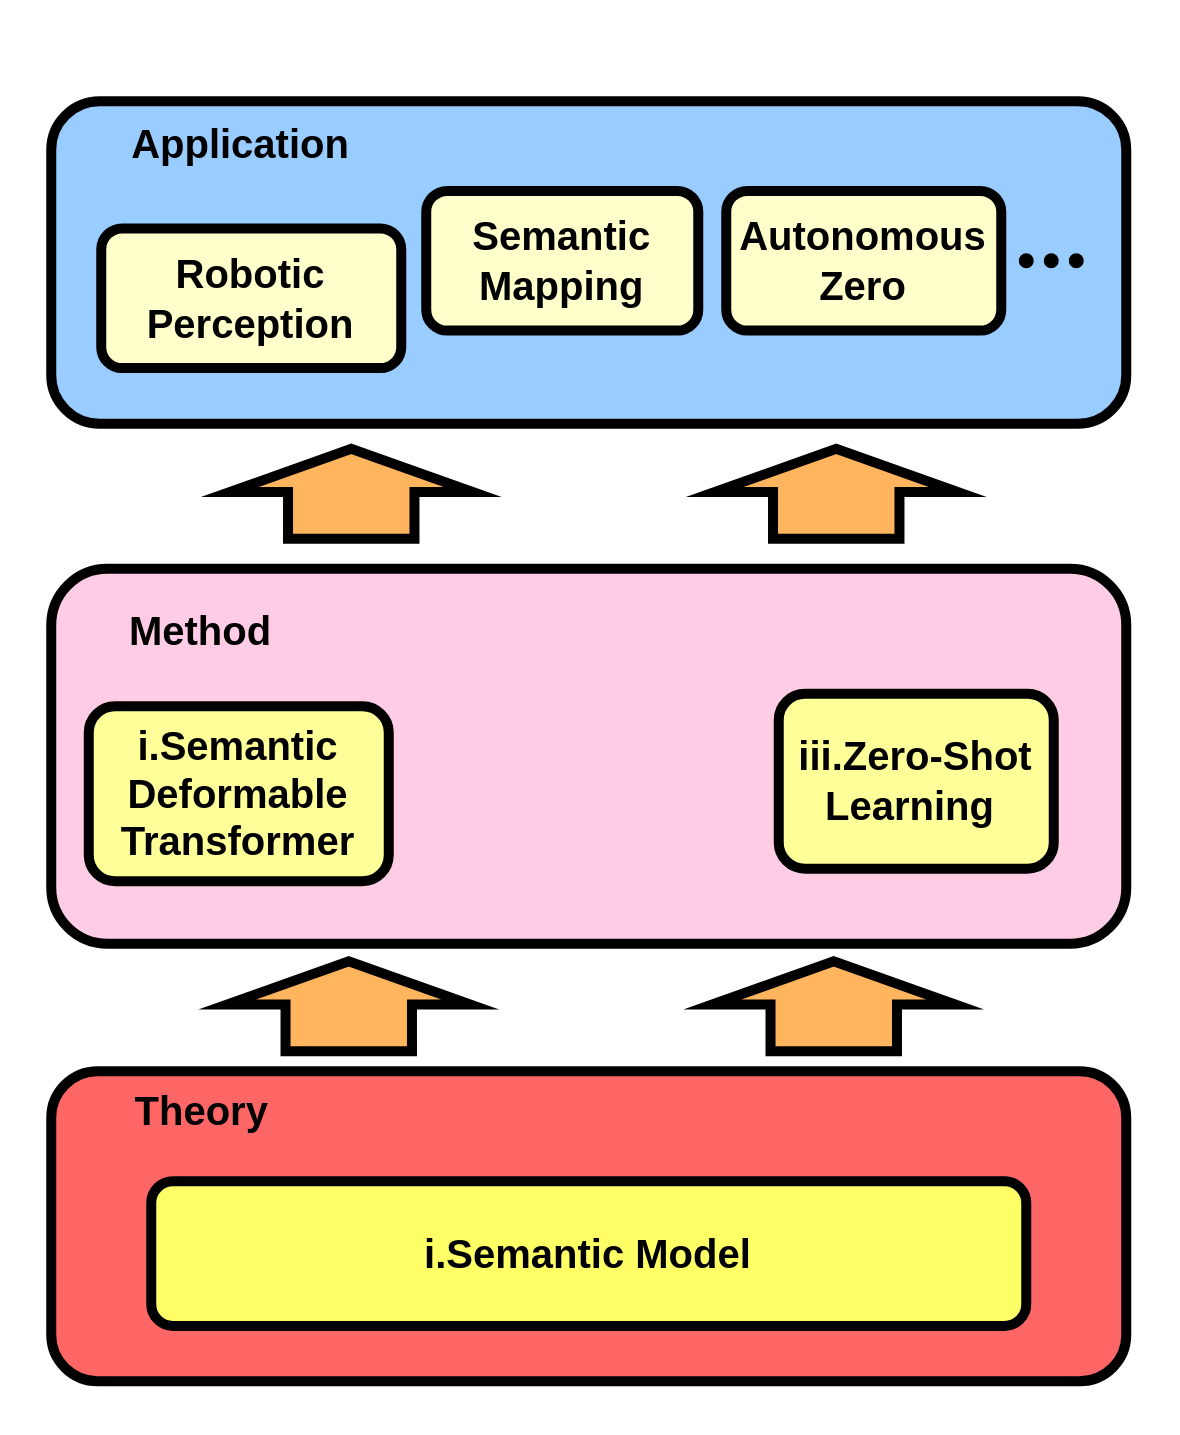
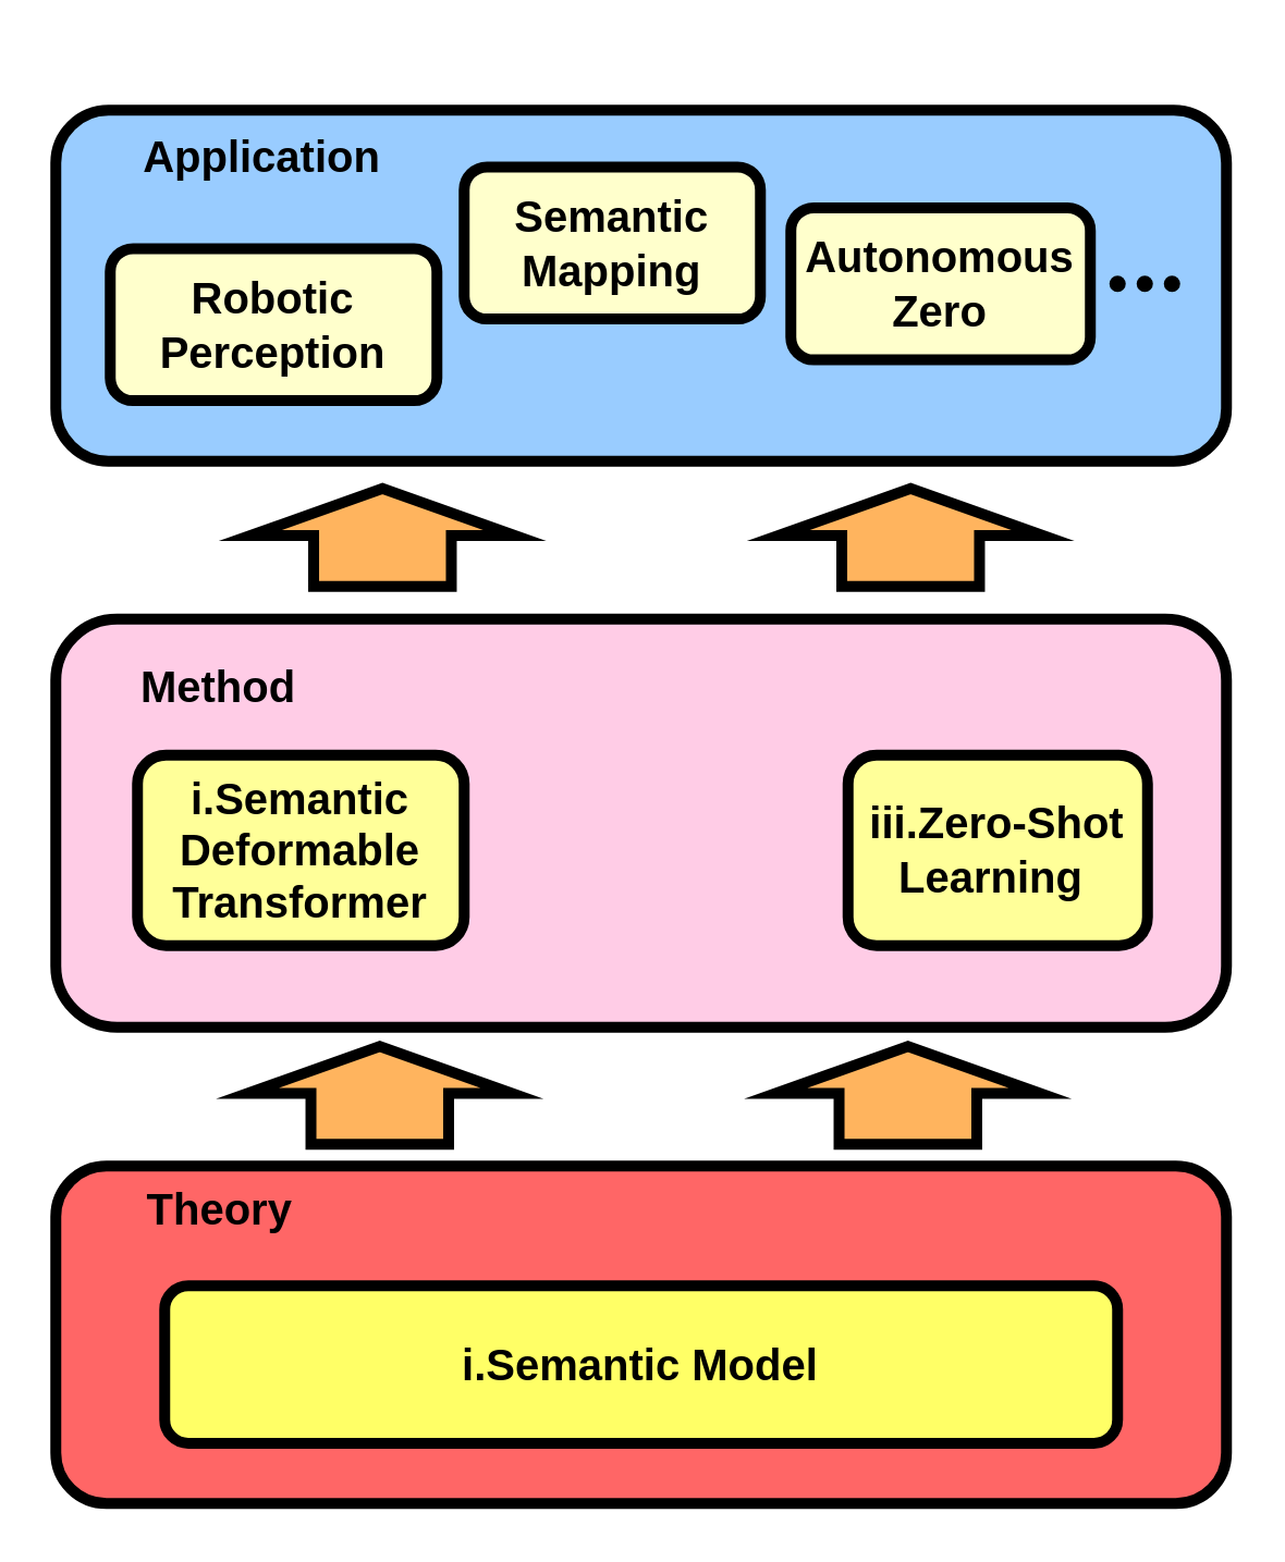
- <mxCell id="14" value="&lt;span style=&quot;font-size: 16px;&quot;&gt;&lt;b&gt;Semantic Mapping&lt;br&gt;&lt;/b&gt;&lt;/span&gt;" style="rounded=1;whiteSpace=wrap;html=1;strokeWidth=4;fillColor=#FFFFCC;" vertex="1" parent="6"><mxGeometry x="150" y="55.87" width="108.81" height="55.86" as="geometry" /></mxCell>
+ <mxCell id="14" value="&lt;span style=&quot;font-size: 16px;&quot;&gt;&lt;b&gt;Semantic Mapping&lt;br&gt;&lt;/b&gt;&lt;/span&gt;" style="rounded=1;whiteSpace=wrap;html=1;strokeWidth=4;fillColor=#FFFFCC;" vertex="1" parent="6"><mxGeometry x="150" y="40.87" width="108.81" height="55.86" as="geometry" /></mxCell>
- <mxCell id="21" value="&lt;b style=&quot;border-color: var(--border-color); font-size: 16px;&quot;&gt;i.Semantic&lt;br style=&quot;border-color: var(--border-color);&quot;&gt;Deformable&lt;br style=&quot;border-color: var(--border-color);&quot;&gt;Transformer&lt;/b&gt;" style="rounded=1;whiteSpace=wrap;html=1;strokeWidth=4;fillColor=#FFFF99;" vertex="1" parent="1"><mxGeometry x="35" y="282" width="120" height="70" as="geometry" /></mxCell>
+ <mxCell id="21" value="&lt;b style=&quot;border-color: var(--border-color); font-size: 16px;&quot;&gt;i.Semantic&lt;br style=&quot;border-color: var(--border-color);&quot;&gt;Deformable&lt;br style=&quot;border-color: var(--border-color);&quot;&gt;Transformer&lt;/b&gt;" style="rounded=1;whiteSpace=wrap;html=1;strokeWidth=4;fillColor=#FFFF99;" vertex="1" parent="1"><mxGeometry x="50" y="277" width="120" height="70" as="geometry" /></mxCell>
